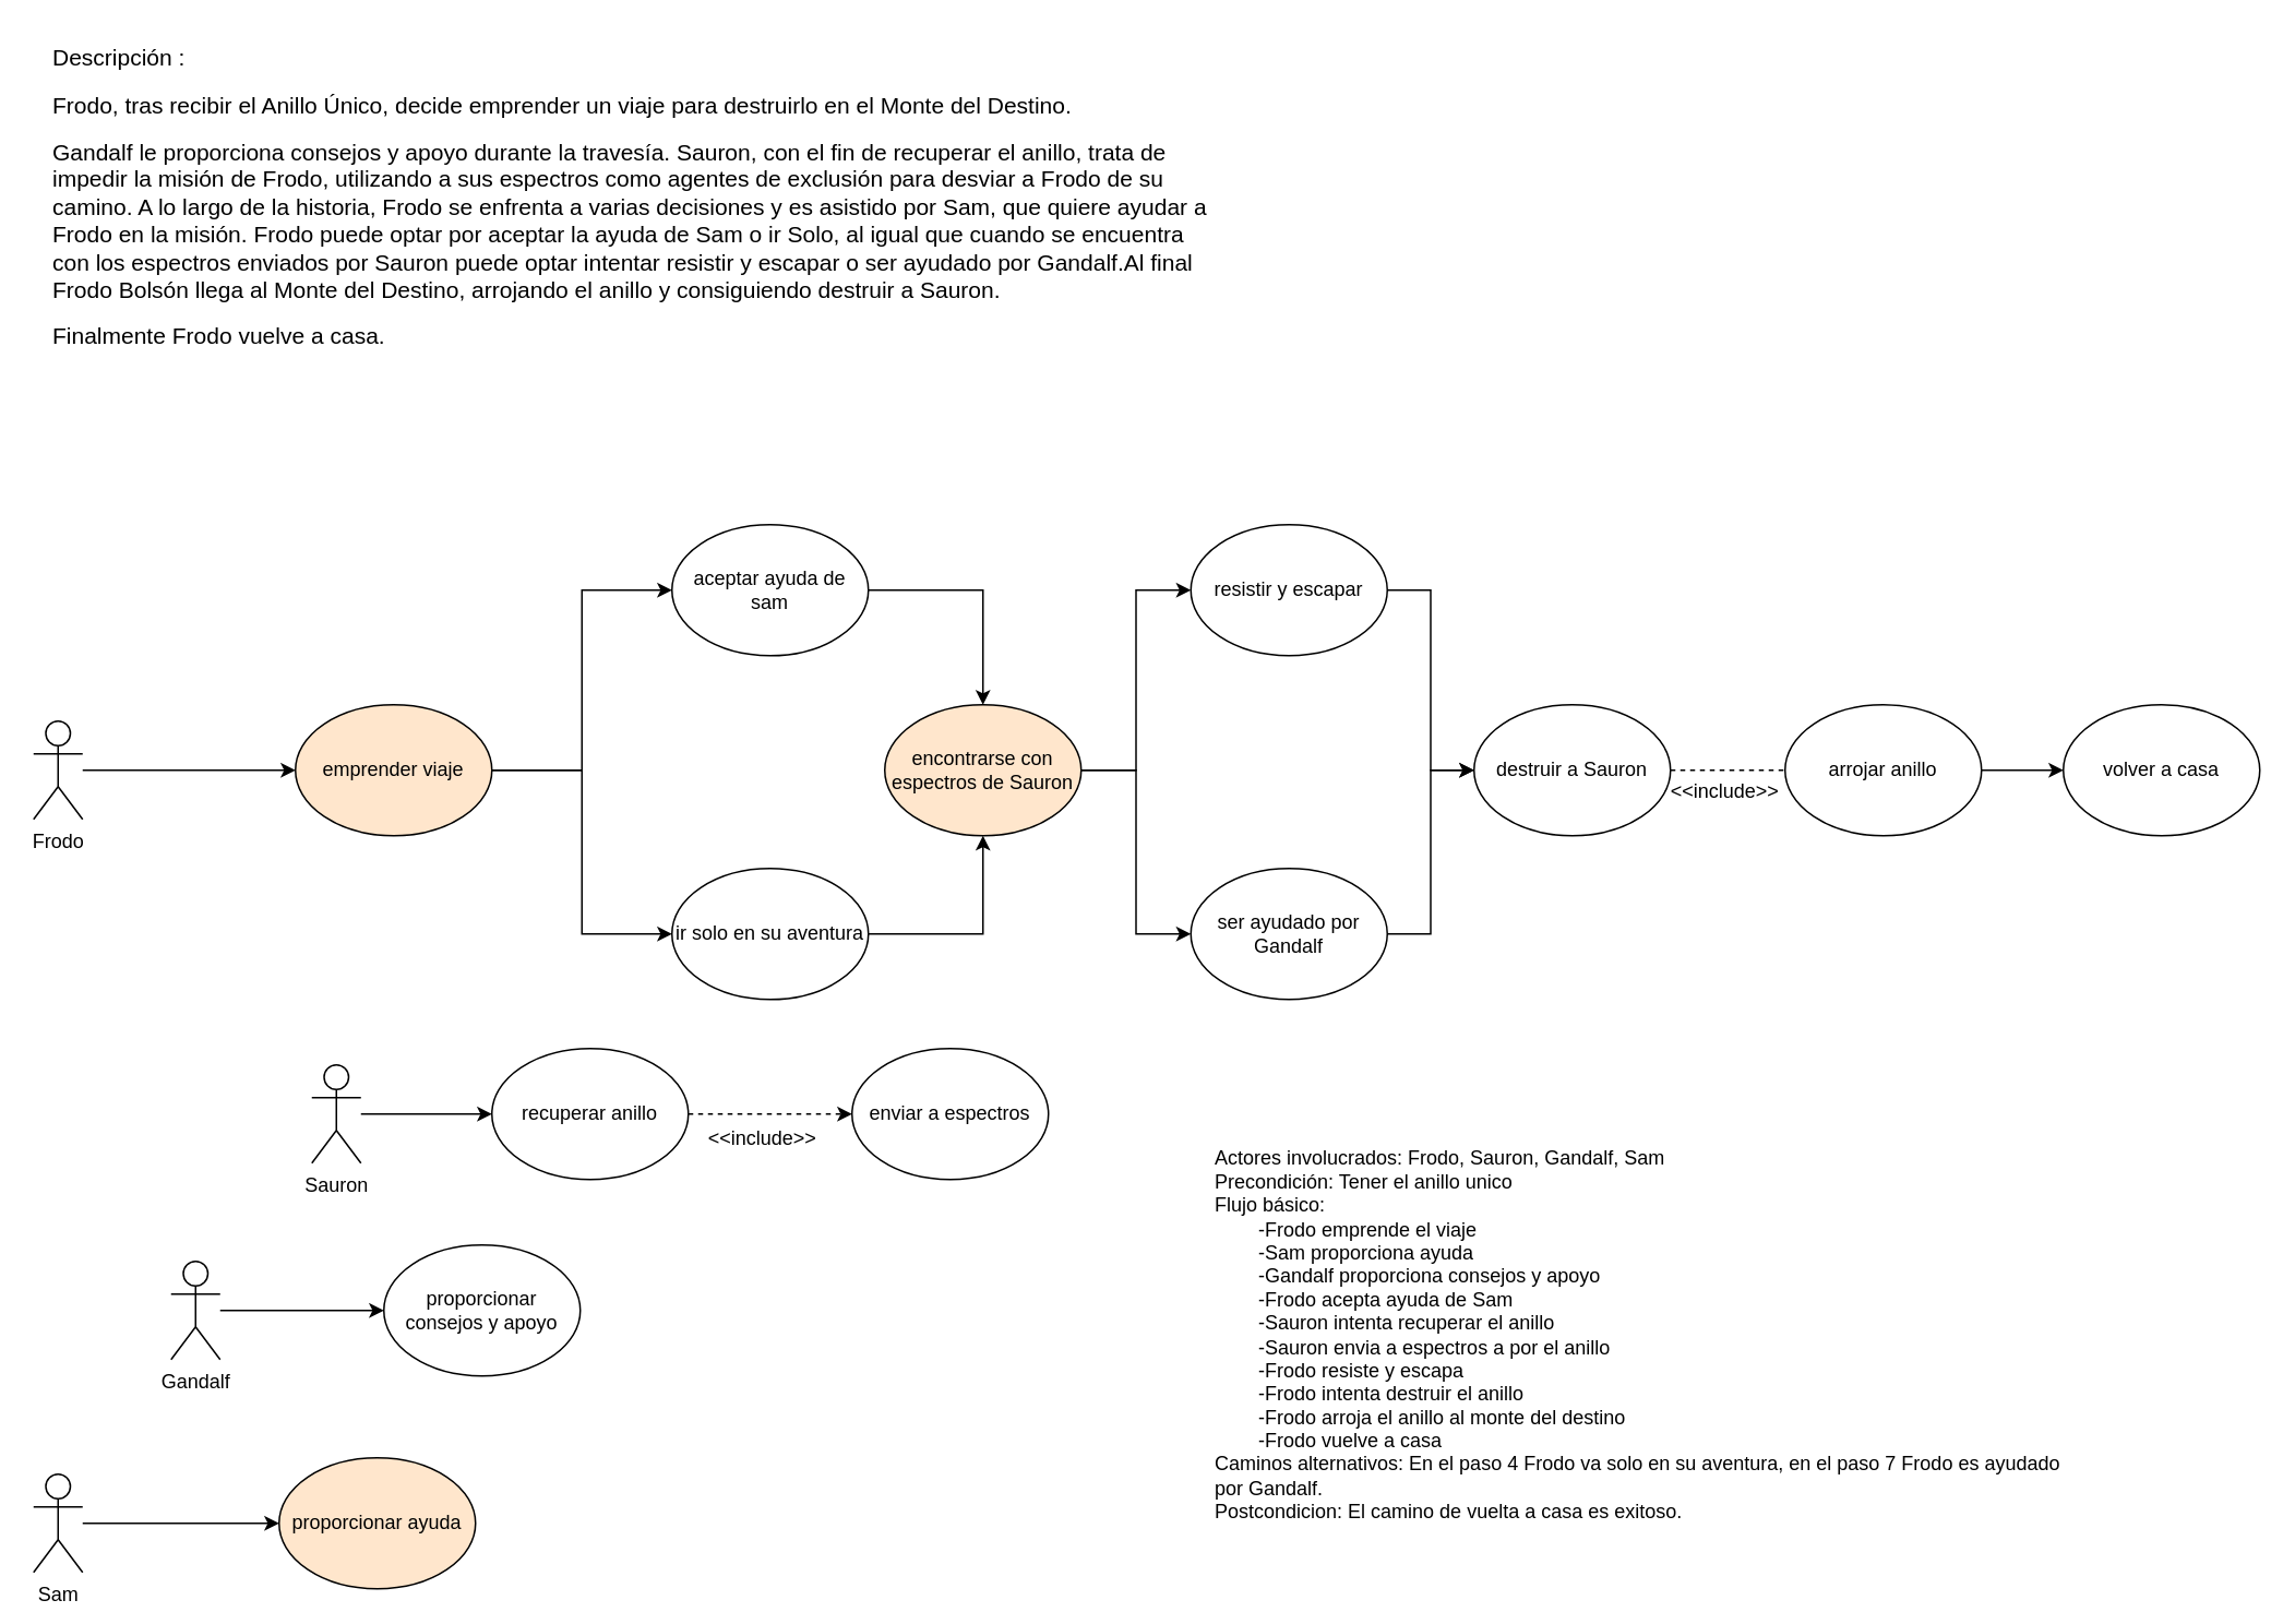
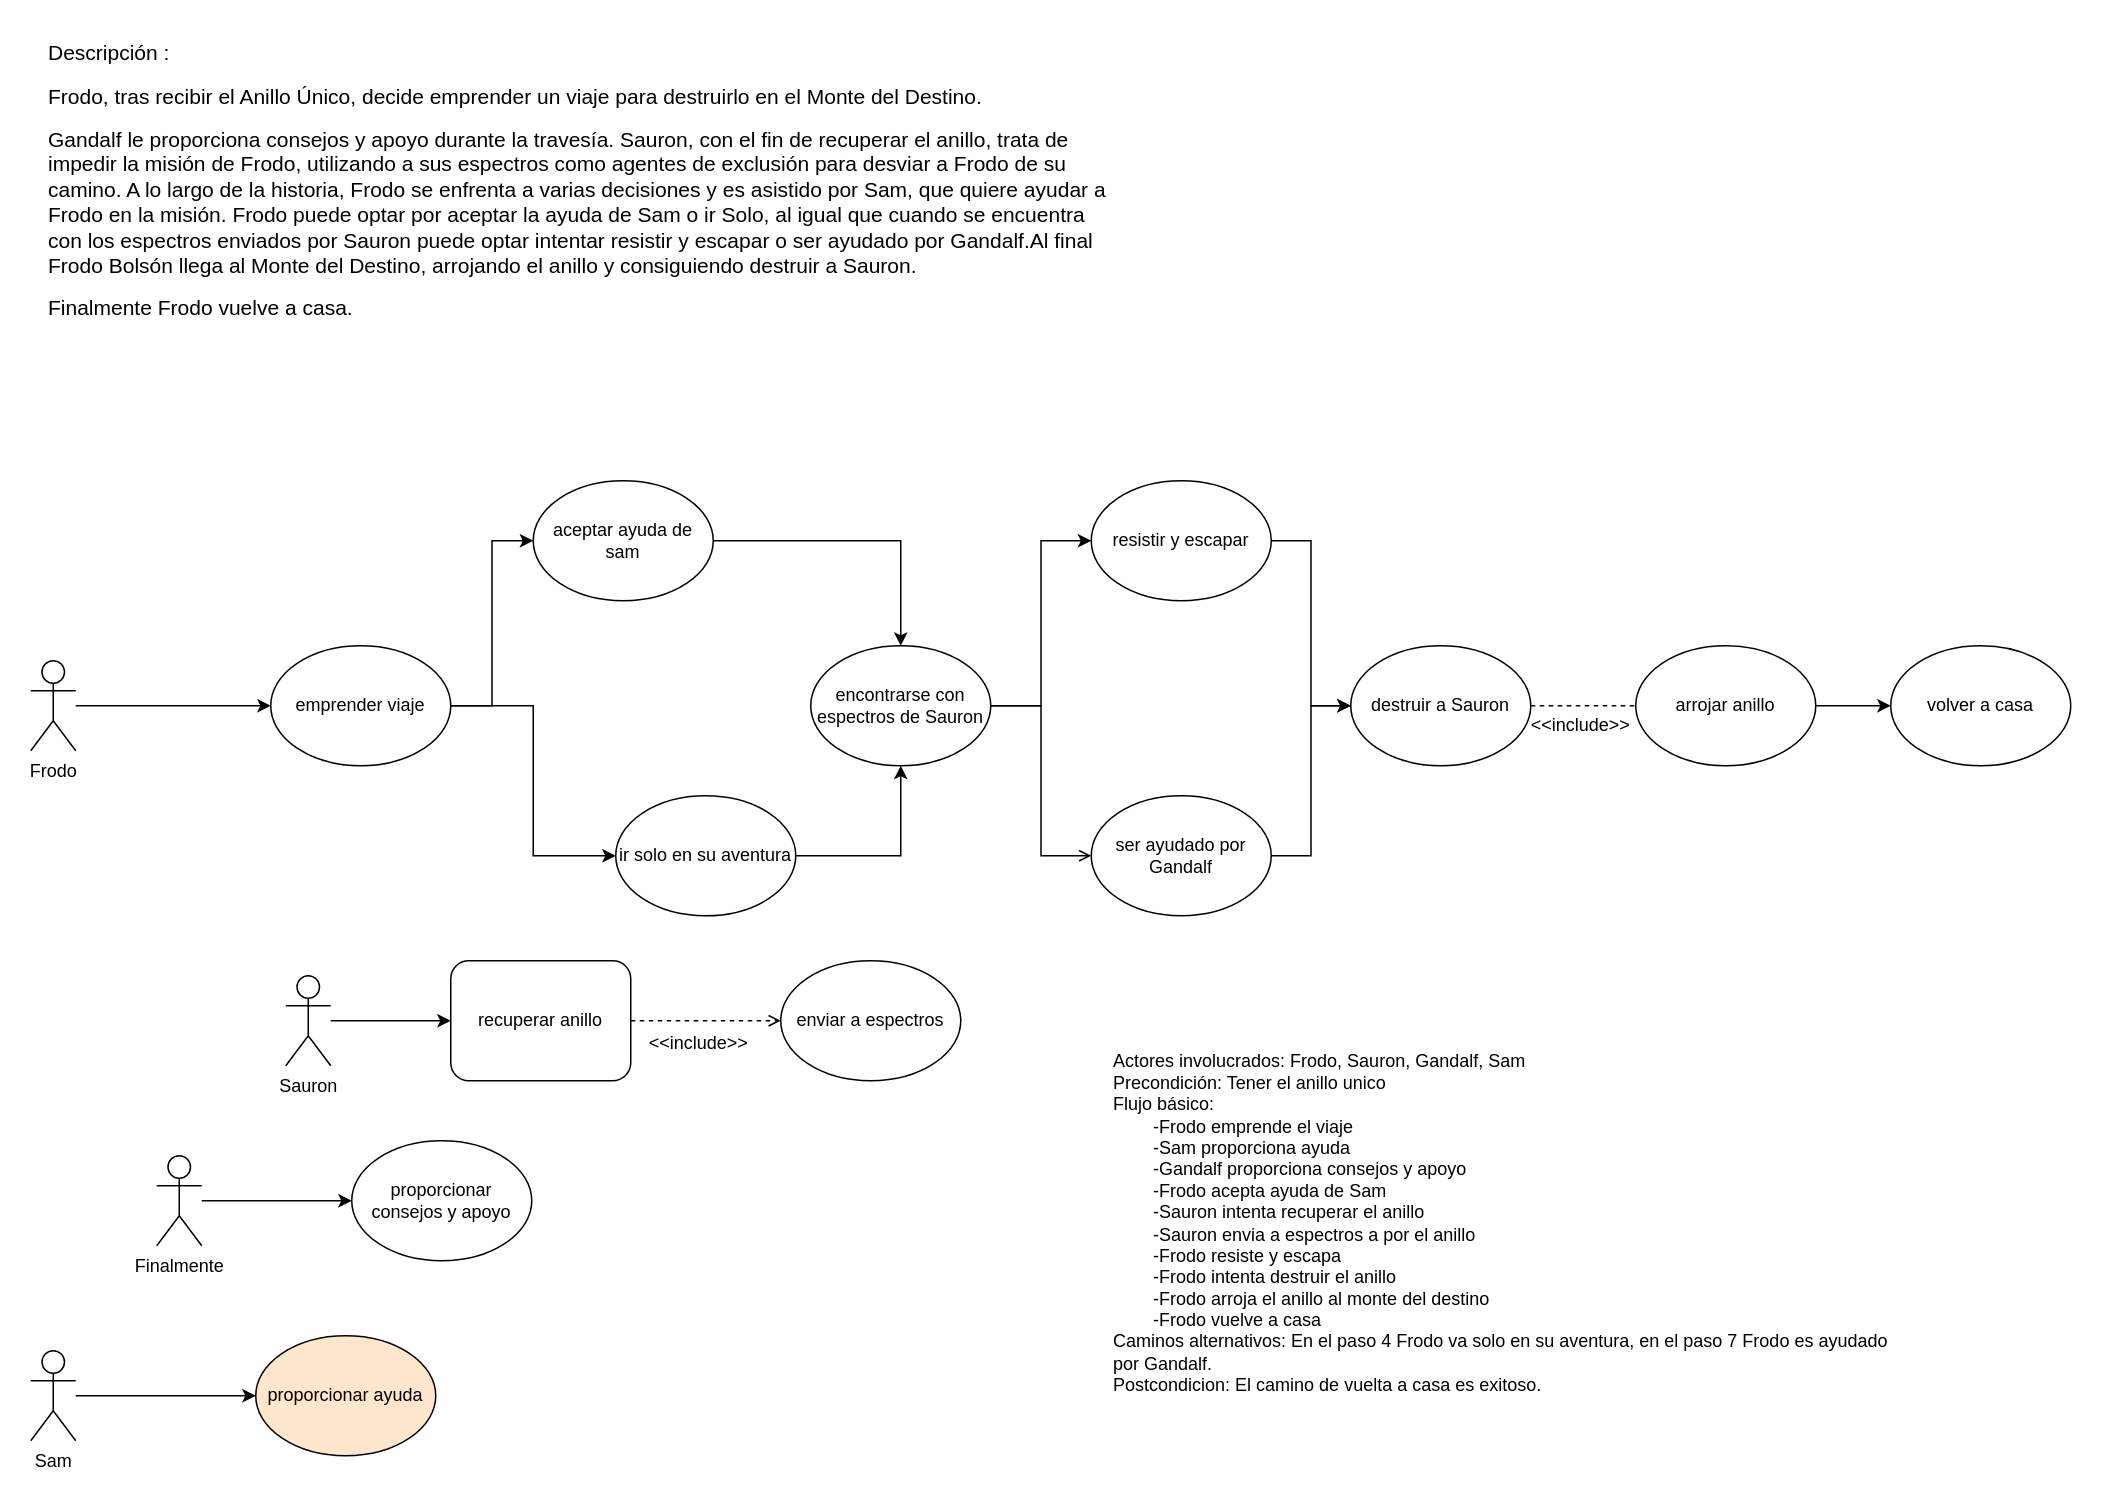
- <mxCell id="9" value="aceptar ayuda de sam" style="ellipse;whiteSpace=wrap;html=1;" vertex="1" parent="1"><mxGeometry x="410" y="320" width="120" height="80" as="geometry" /></mxCell>
+ <mxCell id="9" value="aceptar ayuda de sam" style="ellipse;whiteSpace=wrap;html=1;" vertex="1" parent="1"><mxGeometry x="355" y="320" width="120" height="80" as="geometry" /></mxCell>
- <mxCell id="7" value="emprender viaje" style="ellipse;whiteSpace=wrap;html=1;fillColor=#ffe6cc;" vertex="1" parent="1"><mxGeometry x="180" y="430" width="120" height="80" as="geometry" /></mxCell>
+ <mxCell id="7" value="emprender viaje" style="ellipse;whiteSpace=wrap;html=1;" vertex="1" parent="1"><mxGeometry x="180" y="430" width="120" height="80" as="geometry" /></mxCell>
- <mxCell id="12" value="encontrarse con espectros de Sauron" style="ellipse;whiteSpace=wrap;html=1;fillColor=#ffe6cc;" vertex="1" parent="1"><mxGeometry x="540" y="430" width="120" height="80" as="geometry" /></mxCell>
+ <mxCell id="12" value="encontrarse con espectros de Sauron" style="ellipse;whiteSpace=wrap;html=1;" vertex="1" parent="1"><mxGeometry x="540" y="430" width="120" height="80" as="geometry" /></mxCell>
- <mxCell id="11" style="edgeStyle=orthogonalEdgeStyle;rounded=0;orthogonalLoop=1;jettySize=auto;html=1;entryX=0;entryY=0.5;entryDx=0;entryDy=0;" edge="1" parent="1" source="12" target="22"><mxGeometry relative="1" as="geometry" /></mxCell>
+ <mxCell id="11" style="edgeStyle=orthogonalEdgeStyle;rounded=0;orthogonalLoop=1;jettySize=auto;html=1;entryX=0;entryY=0.5;entryDx=0;entryDy=0;endArrow=open;" edge="1" parent="1" source="12" target="22"><mxGeometry relative="1" as="geometry" /></mxCell>
- <mxCell id="35" value="recuperar anillo" style="ellipse;whiteSpace=wrap;html=1;" vertex="1" parent="1"><mxGeometry x="300" y="640" width="120" height="80" as="geometry" /></mxCell>
+ <mxCell id="35" value="recuperar anillo" style="whiteSpace=wrap;html=1;rounded=1;" vertex="1" parent="1"><mxGeometry x="300" y="640" width="120" height="80" as="geometry" /></mxCell>
- <mxCell id="34" style="edgeStyle=orthogonalEdgeStyle;rounded=0;orthogonalLoop=1;jettySize=auto;html=1;dashed=1;" edge="1" parent="1" source="35" target="36"><mxGeometry relative="1" as="geometry"><mxPoint x="500" y="680" as="targetPoint" /></mxGeometry></mxCell>
+ <mxCell id="34" style="edgeStyle=orthogonalEdgeStyle;rounded=0;orthogonalLoop=1;jettySize=auto;html=1;dashed=1;endArrow=open;" edge="1" parent="1" source="35" target="36"><mxGeometry relative="1" as="geometry"><mxPoint x="500" y="680" as="targetPoint" /></mxGeometry></mxCell>
- <mxCell id="14" value="Gandalf" style="shape=umlActor;verticalLabelPosition=bottom;verticalAlign=top;html=1;outlineConnect=0;" vertex="1" parent="1"><mxGeometry x="104" y="770" width="30" height="60" as="geometry" /></mxCell>
+ <mxCell id="14" value="Finalmente" style="shape=umlActor;verticalLabelPosition=bottom;verticalAlign=top;html=1;outlineConnect=0;" vertex="1" parent="1"><mxGeometry x="104" y="770" width="30" height="60" as="geometry" /></mxCell>
